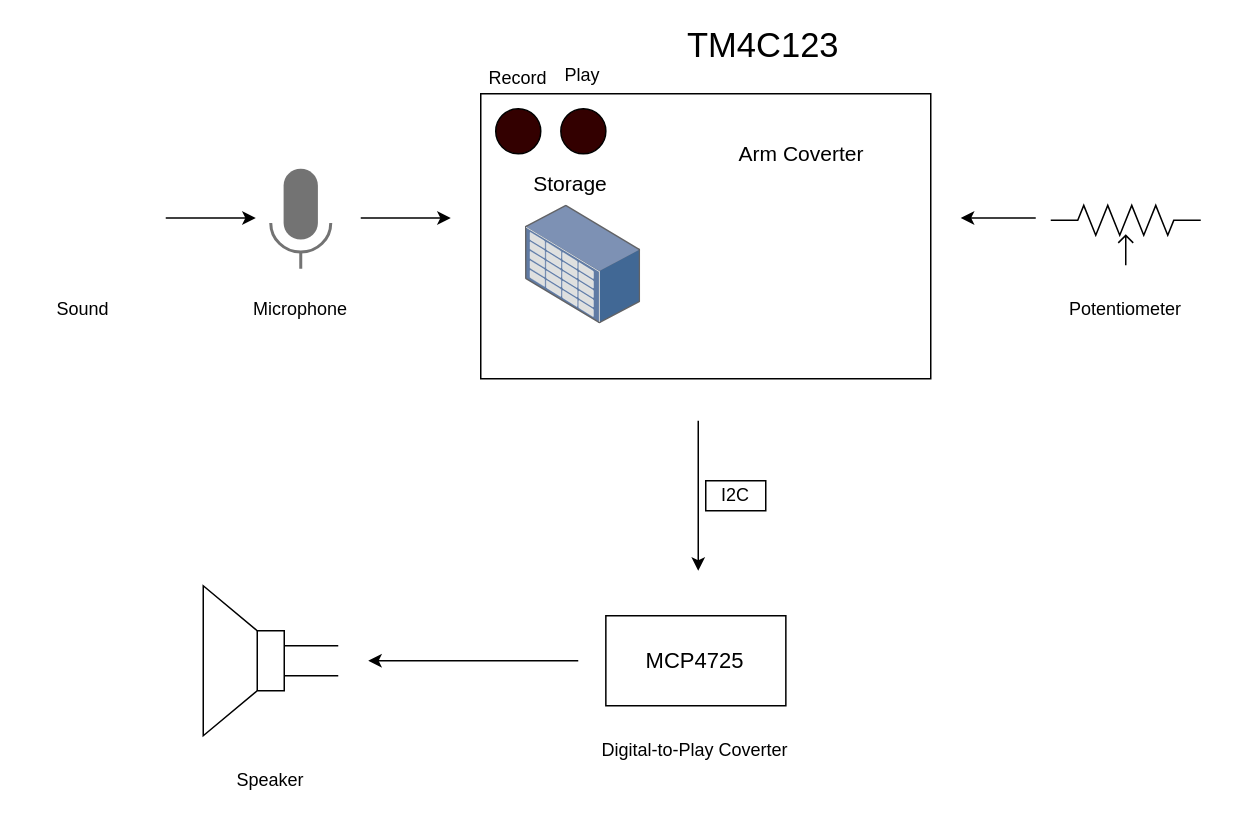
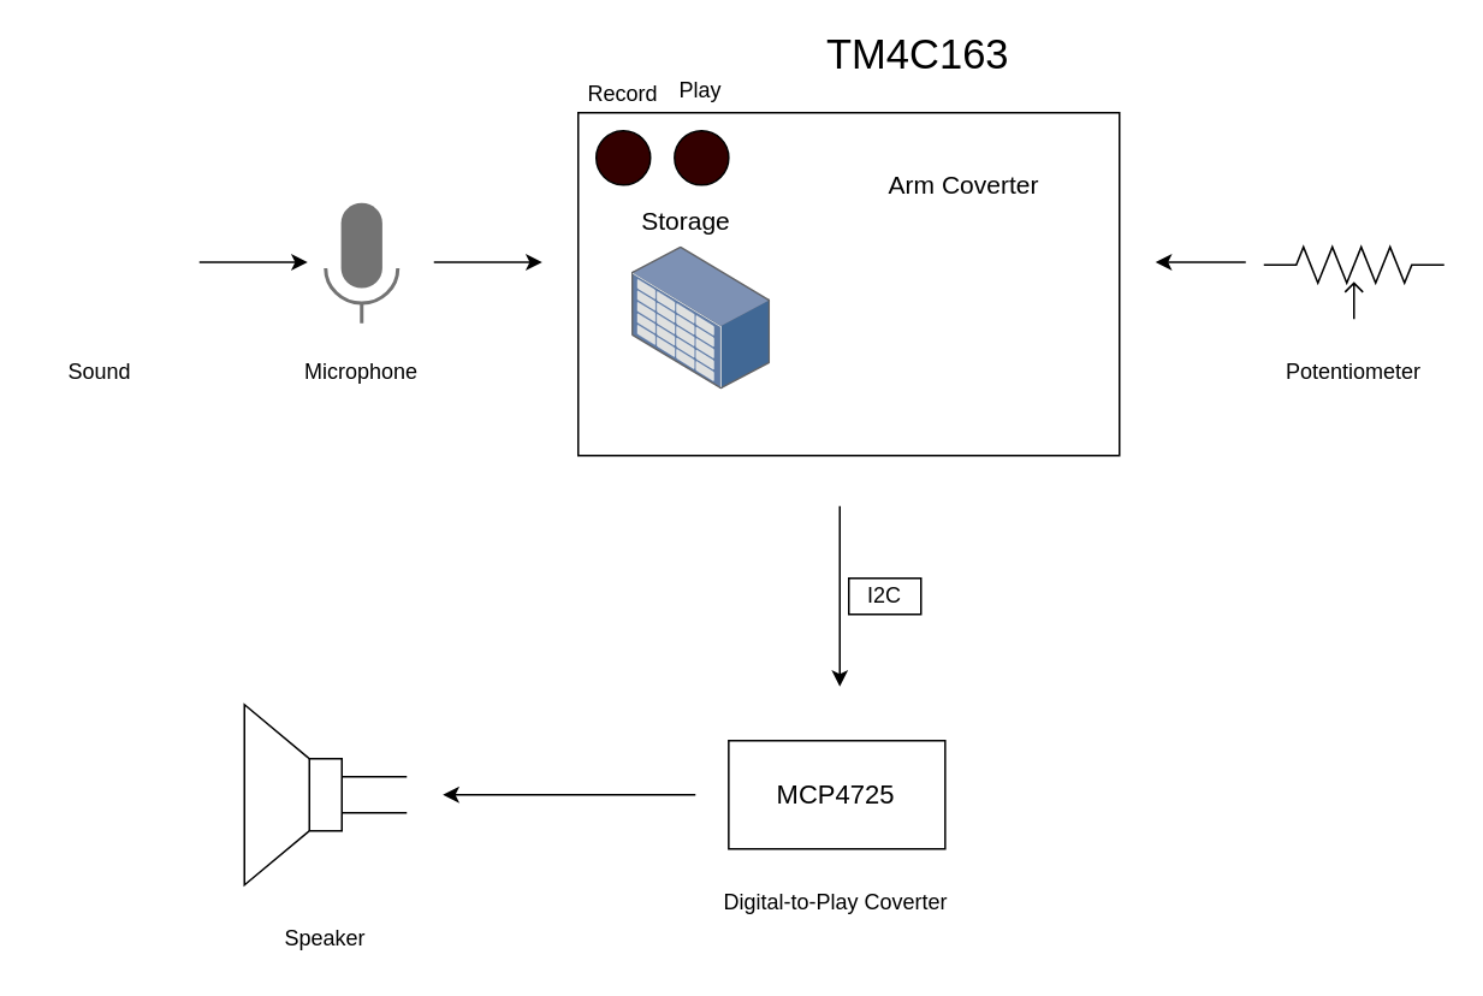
- <mxCell id="7" value="&lt;font style=&quot;font-size: 23px&quot;&gt;TM4C123&lt;/font&gt;" style="text;html=1;strokeColor=none;fillColor=none;align=center;verticalAlign=middle;whiteSpace=wrap;rounded=0;" vertex="1" parent="1"><mxGeometry x="470" y="20" width="76.8" height="20" as="geometry" /></mxCell>
+ <mxCell id="7" value="&lt;font style=&quot;font-size: 23px&quot;&gt;TM4C163&lt;/font&gt;" style="text;html=1;strokeColor=none;fillColor=none;align=center;verticalAlign=middle;whiteSpace=wrap;rounded=0;" vertex="1" parent="1"><mxGeometry x="470" y="20" width="76.8" height="20" as="geometry" /></mxCell>
